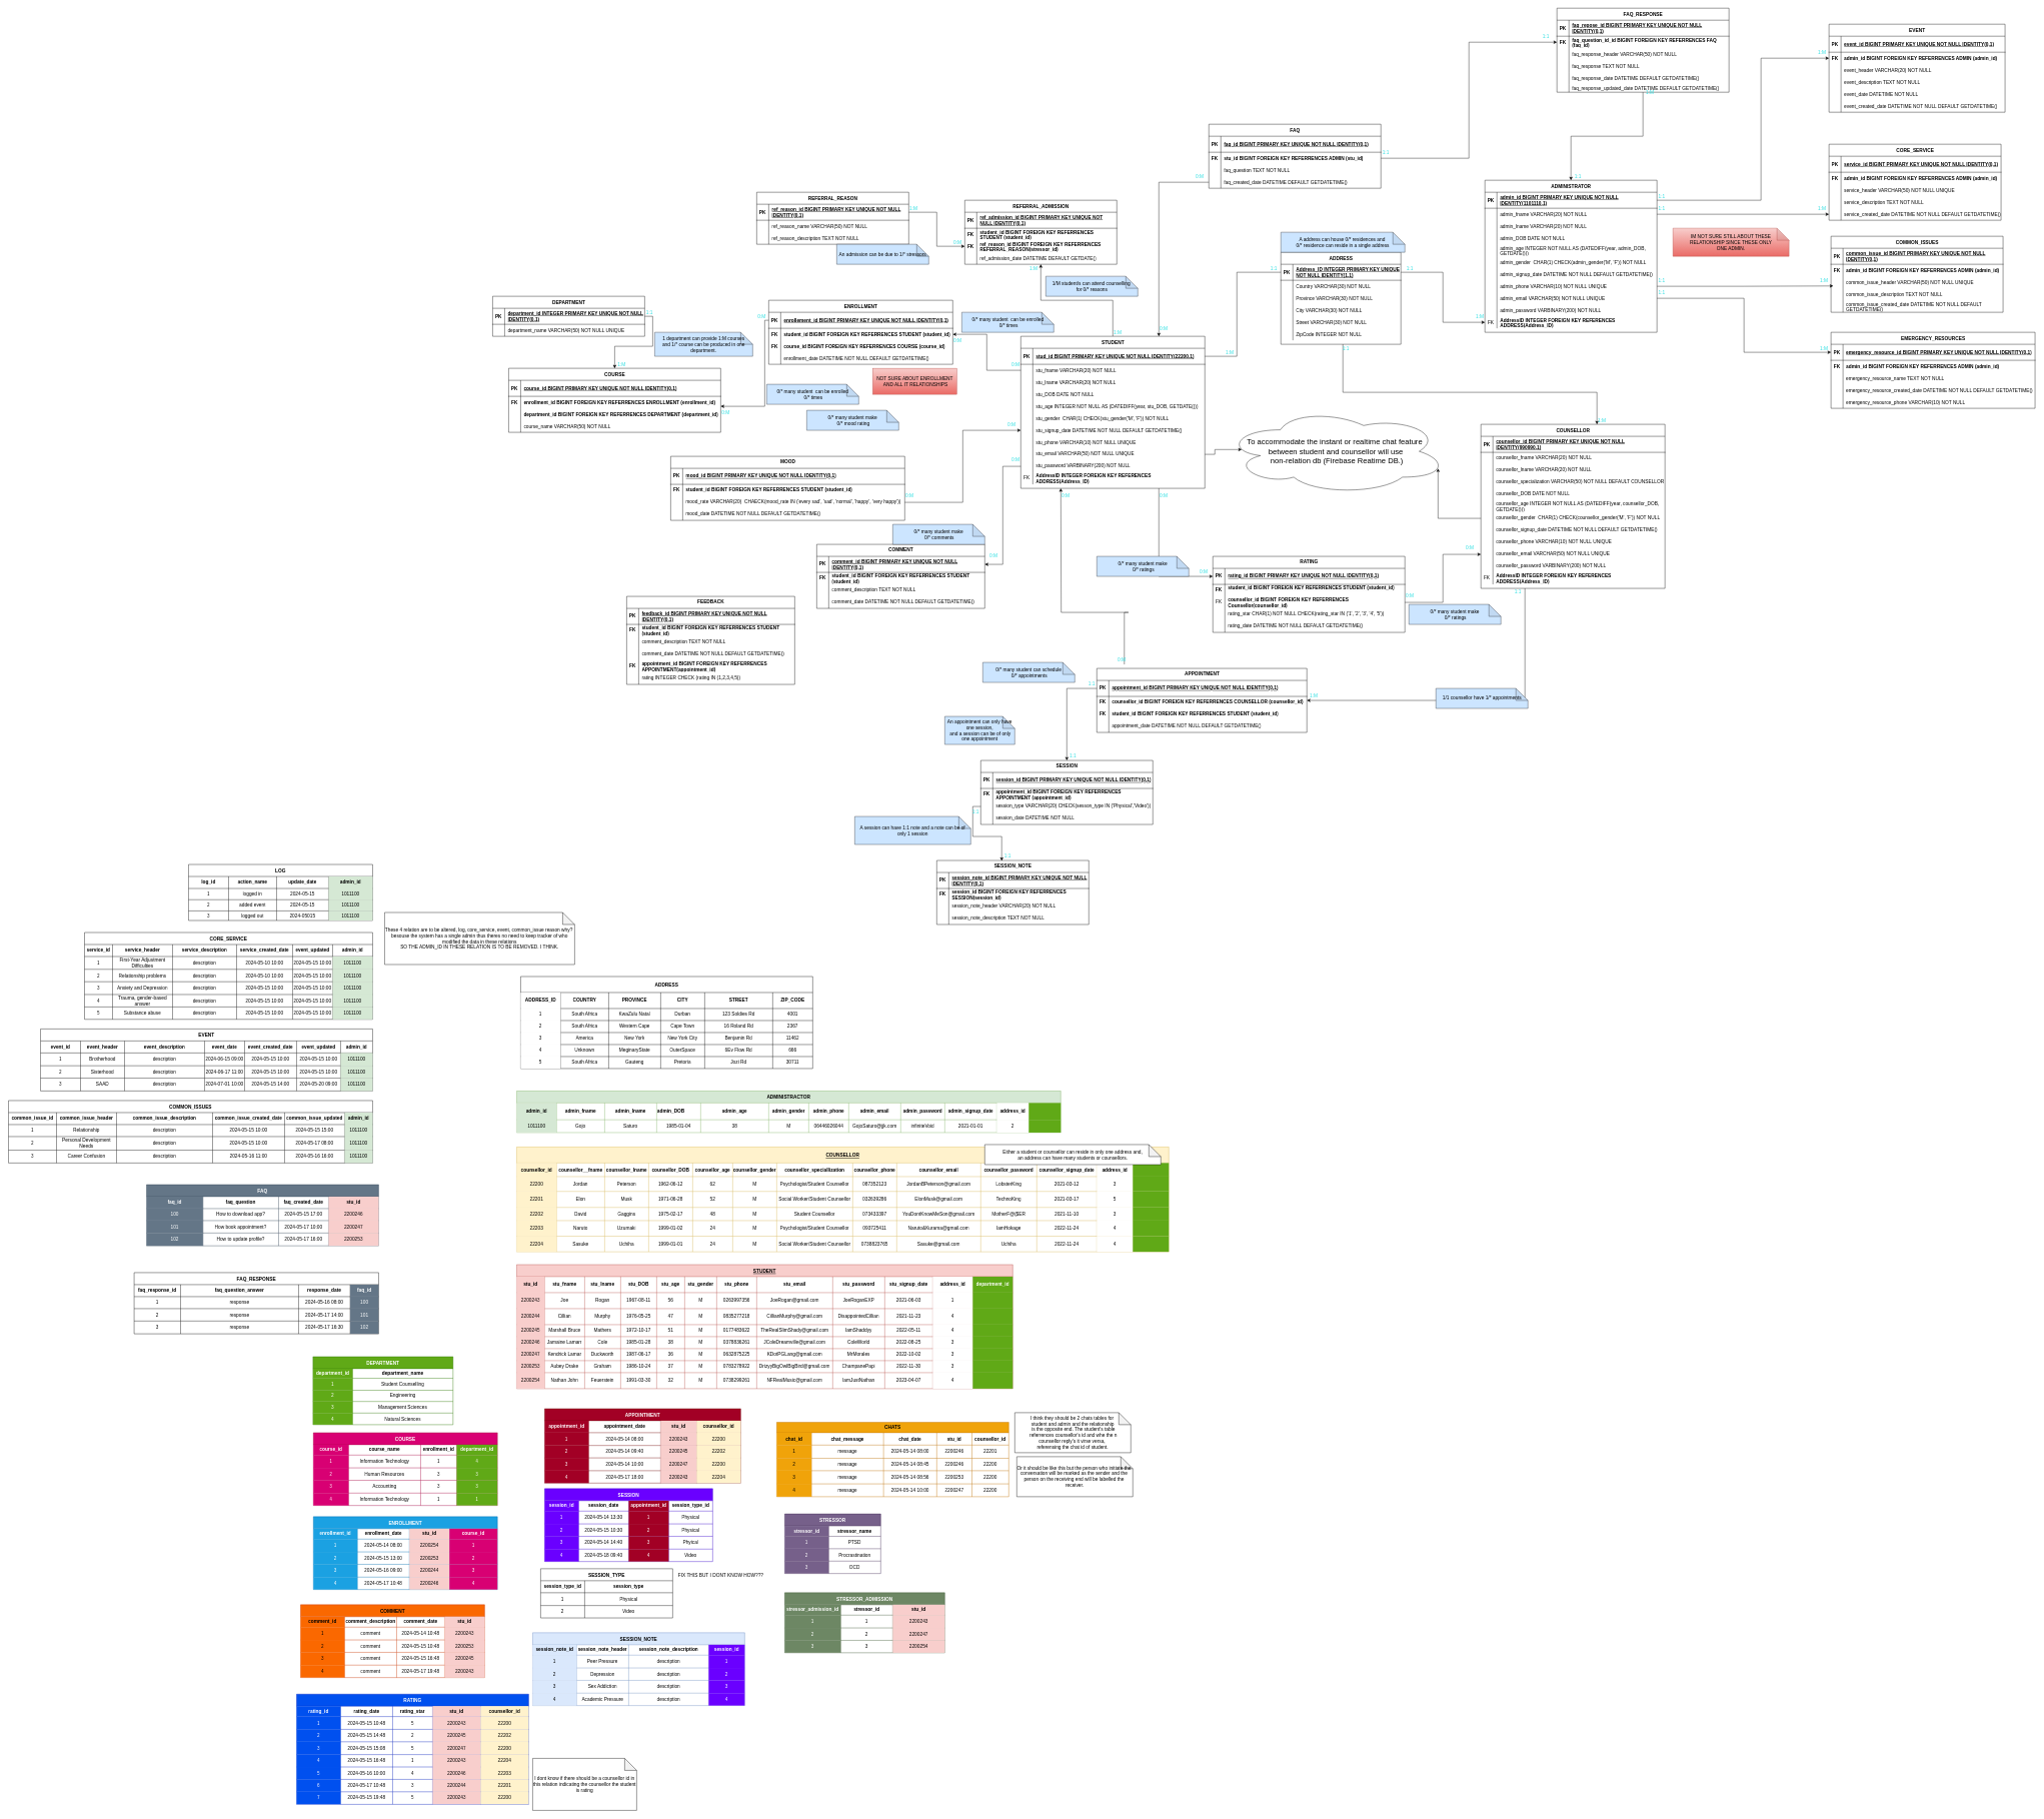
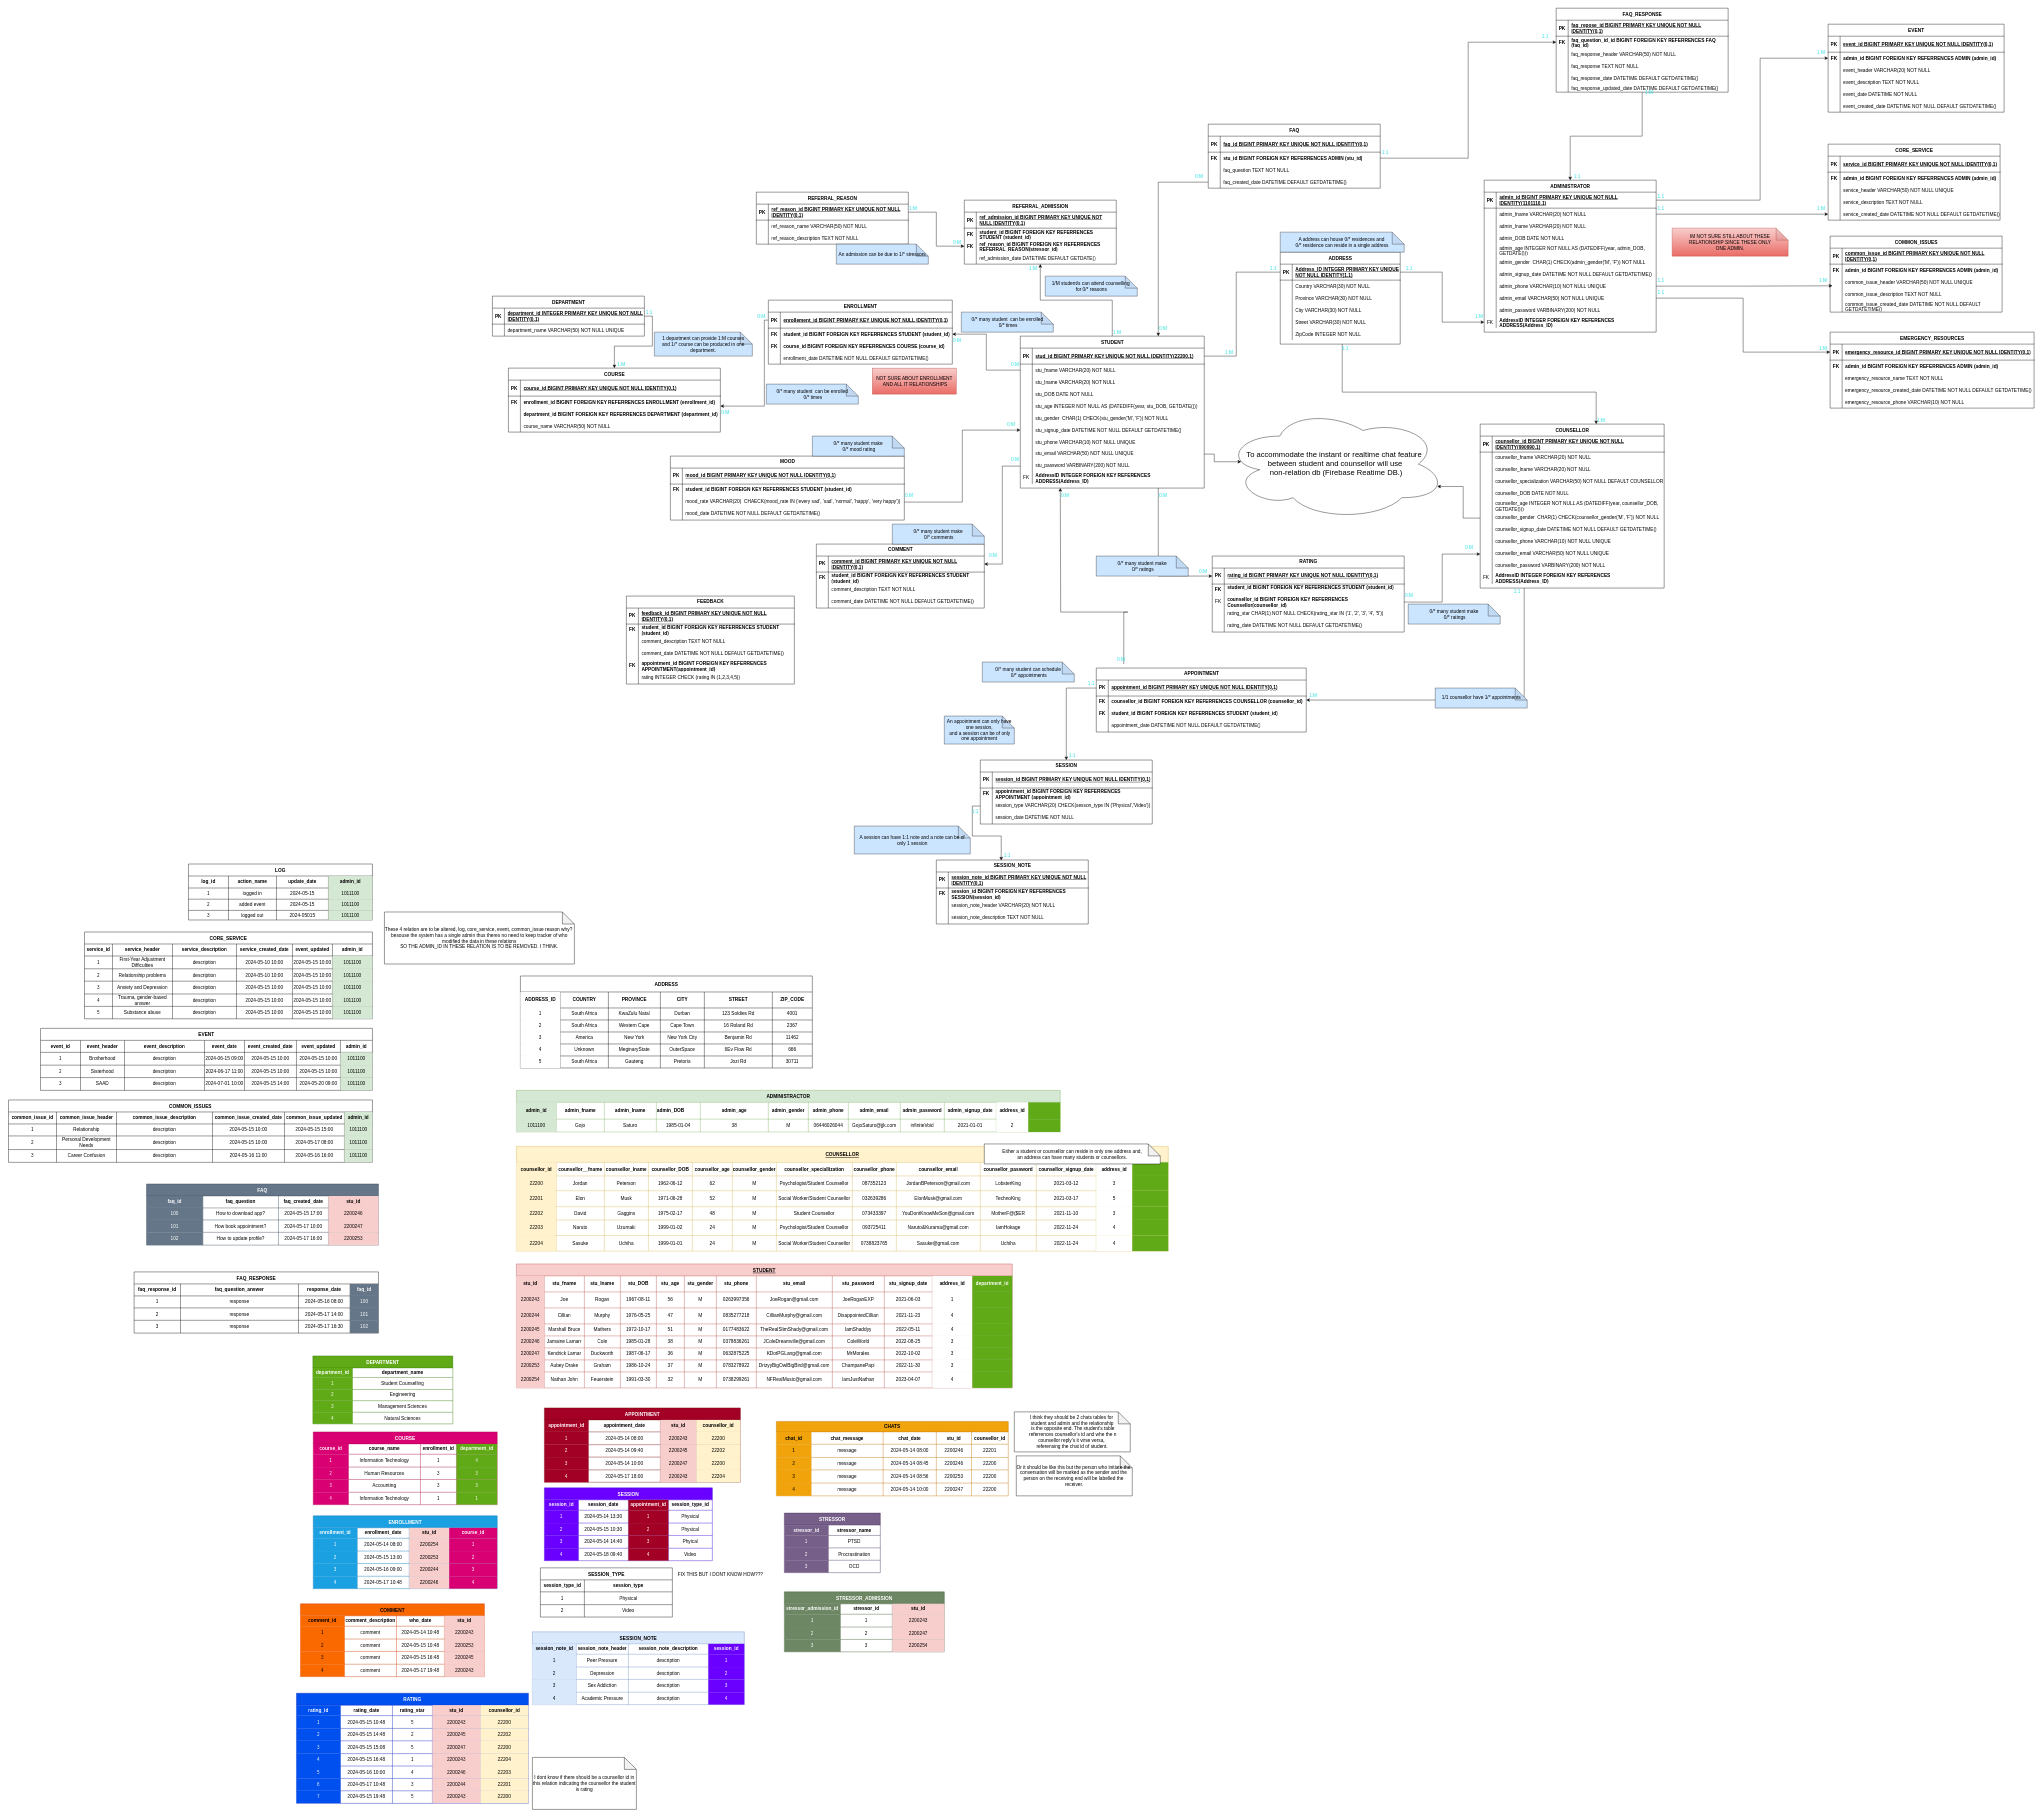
- <mxCell id="1172" value="0/* many student make&lt;div&gt;&amp;nbsp;0/* mood rating&lt;/div&gt;" style="shape=note;whiteSpace=wrap;html=1;backgroundOutline=1;darkOpacity=0.05;fillColor=#cce5ff;strokeColor=#36393d;" parent="1" vertex="1"><mxGeometry x="2015" y="1025" width="230" height="50" as="geometry" /></mxCell>
+ <mxCell id="1172" value="0/* many student make&lt;div&gt;&amp;nbsp;0/* mood rating&lt;/div&gt;" style="shape=note;whiteSpace=wrap;html=1;backgroundOutline=1;darkOpacity=0.05;fillColor=#cce5ff;strokeColor=#36393d;" parent="1" vertex="1"><mxGeometry x="2030" y="1090" width="230" height="50" as="geometry" /></mxCell>
- <mxCell id="1154" value="&lt;font style=&quot;font-size: 19px;&quot;&gt;To accommodate the instant or realtime chat feature&amp;nbsp;&lt;/font&gt;&lt;div style=&quot;font-size: 19px;&quot;&gt;&lt;font style=&quot;font-size: 19px;&quot;&gt;between student and counsellor will use&lt;/font&gt;&lt;/div&gt;&lt;div style=&quot;font-size: 19px;&quot;&gt;&lt;font style=&quot;font-size: 19px;&quot;&gt;&amp;nbsp;non-relation db (Firebase Reatime DB.)&lt;/font&gt;&lt;/div&gt;" style="ellipse;shape=cloud;whiteSpace=wrap;html=1;align=center;" parent="1" vertex="1"><mxGeometry x="3060" y="1020" width="555" height="215" as="geometry" /></mxCell>
+ <mxCell id="1154" value="&lt;font style=&quot;font-size: 19px;&quot;&gt;To accommodate the instant or realtime chat feature&amp;nbsp;&lt;/font&gt;&lt;div style=&quot;font-size: 19px;&quot;&gt;&lt;font style=&quot;font-size: 19px;&quot;&gt;between student and counsellor will use&lt;/font&gt;&lt;/div&gt;&lt;div style=&quot;font-size: 19px;&quot;&gt;&lt;font style=&quot;font-size: 19px;&quot;&gt;&amp;nbsp;non-relation db (Firebase Reatime DB.)&lt;/font&gt;&lt;/div&gt;" style="ellipse;shape=cloud;whiteSpace=wrap;html=1;align=center;" parent="1" vertex="1"><mxGeometry x="3060" y="1020" width="555" height="280" as="geometry" /></mxCell>
- <mxCell id="1087" value="A session can have 1:1 note and a note can be of only 1 session" style="shape=note;whiteSpace=wrap;html=1;backgroundOutline=1;darkOpacity=0.05;fillColor=#cce5ff;strokeColor=#36393d;" parent="1" vertex="1"><mxGeometry x="2135" y="2040" width="290" height="70" as="geometry" /></mxCell>
+ <mxCell id="1087" value="A session can have 1:1 note and a note can be of only 1 session" style="shape=note;whiteSpace=wrap;html=1;backgroundOutline=1;darkOpacity=0.05;fillColor=#cce5ff;strokeColor=#36393d;" parent="1" vertex="1"><mxGeometry x="2135" y="2065" width="290" height="70" as="geometry" /></mxCell>
- <mxCell id="942" value="comment_date" style="shape=partialRectangle;html=1;whiteSpace=wrap;connectable=0;strokeColor=inherit;overflow=hidden;fillColor=none;top=0;left=0;bottom=0;right=0;pointerEvents=1;fontStyle=1" parent="939" vertex="1"><mxGeometry x="240" width="120" height="26" as="geometry"><mxRectangle width="120" height="26" as="alternateBounds" /></mxGeometry></mxCell>
+ <mxCell id="942" value="who_date" style="shape=partialRectangle;html=1;whiteSpace=wrap;connectable=0;strokeColor=inherit;overflow=hidden;fillColor=none;top=0;left=0;bottom=0;right=0;pointerEvents=1;fontStyle=1" parent="939" vertex="1"><mxGeometry x="240" width="120" height="26" as="geometry"><mxRectangle width="120" height="26" as="alternateBounds" /></mxGeometry></mxCell>
